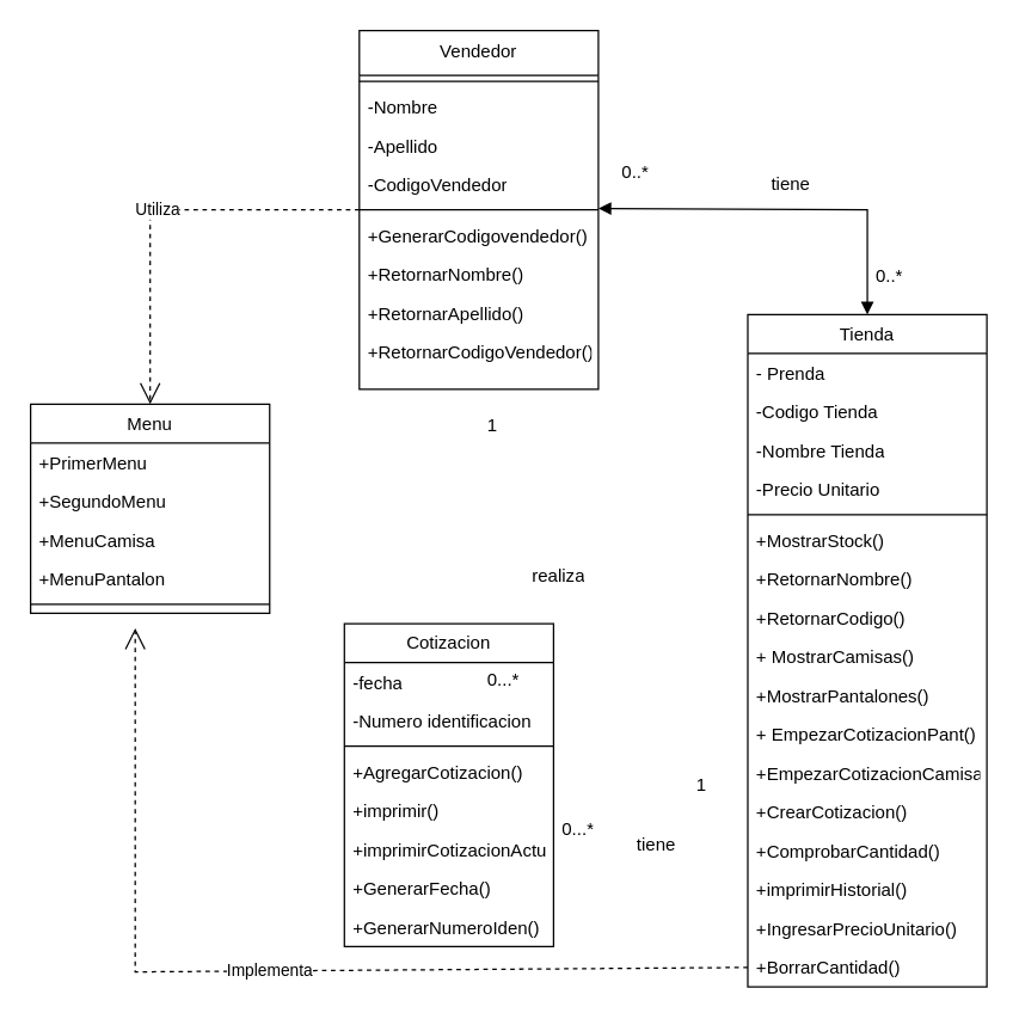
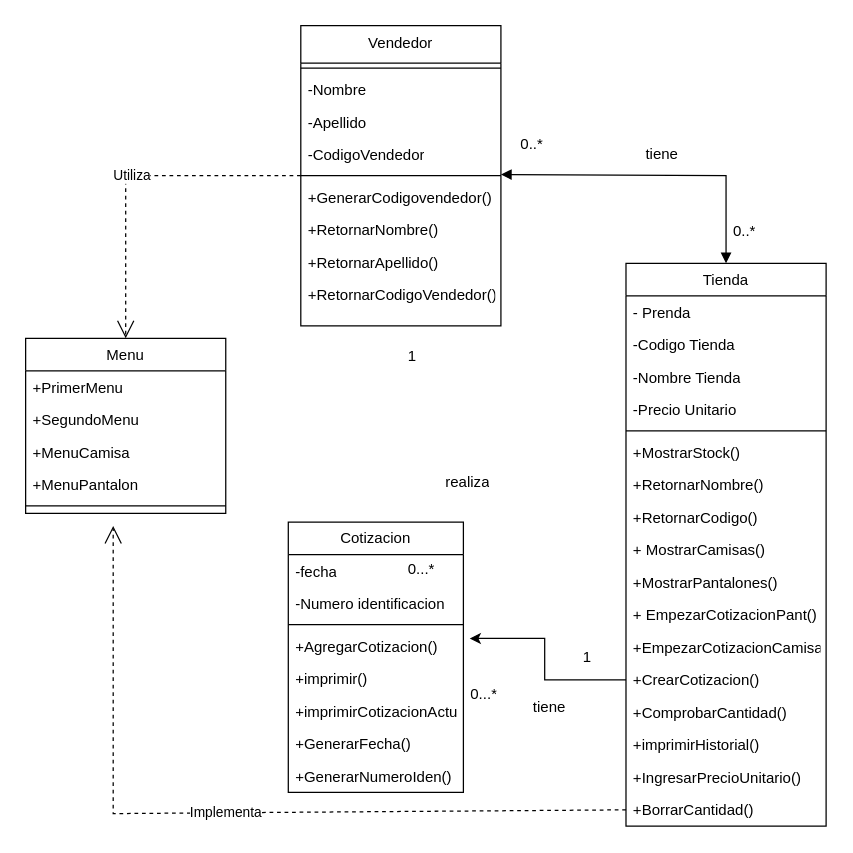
+ <mxCell id="48" style="edgeStyle=orthogonalEdgeStyle;rounded=0;orthogonalLoop=1;jettySize=auto;html=1;exitX=0;exitY=0.5;exitDx=0;exitDy=0;entryX=1.036;entryY=0.269;entryDx=0;entryDy=0;entryPerimeter=0;" parent="1" source="15" target="40" edge="1"><mxGeometry relative="1" as="geometry" /></mxCell>
